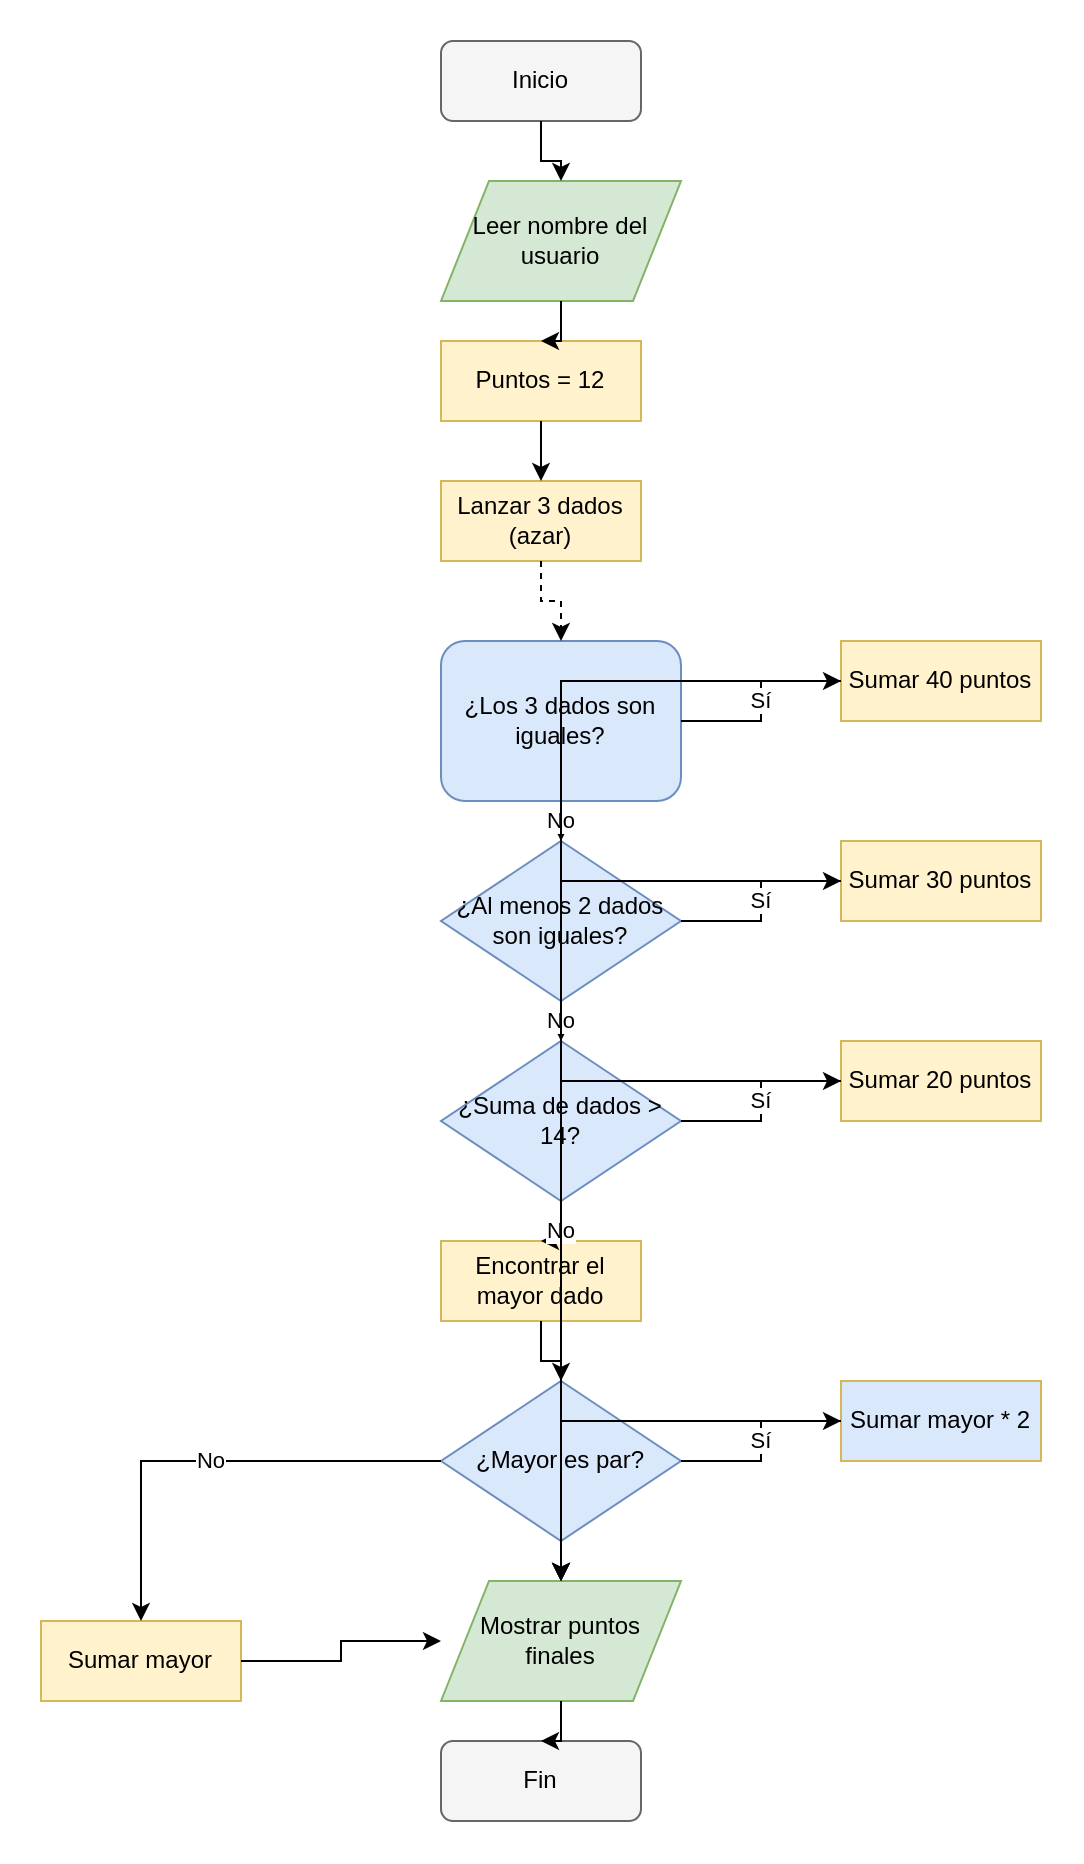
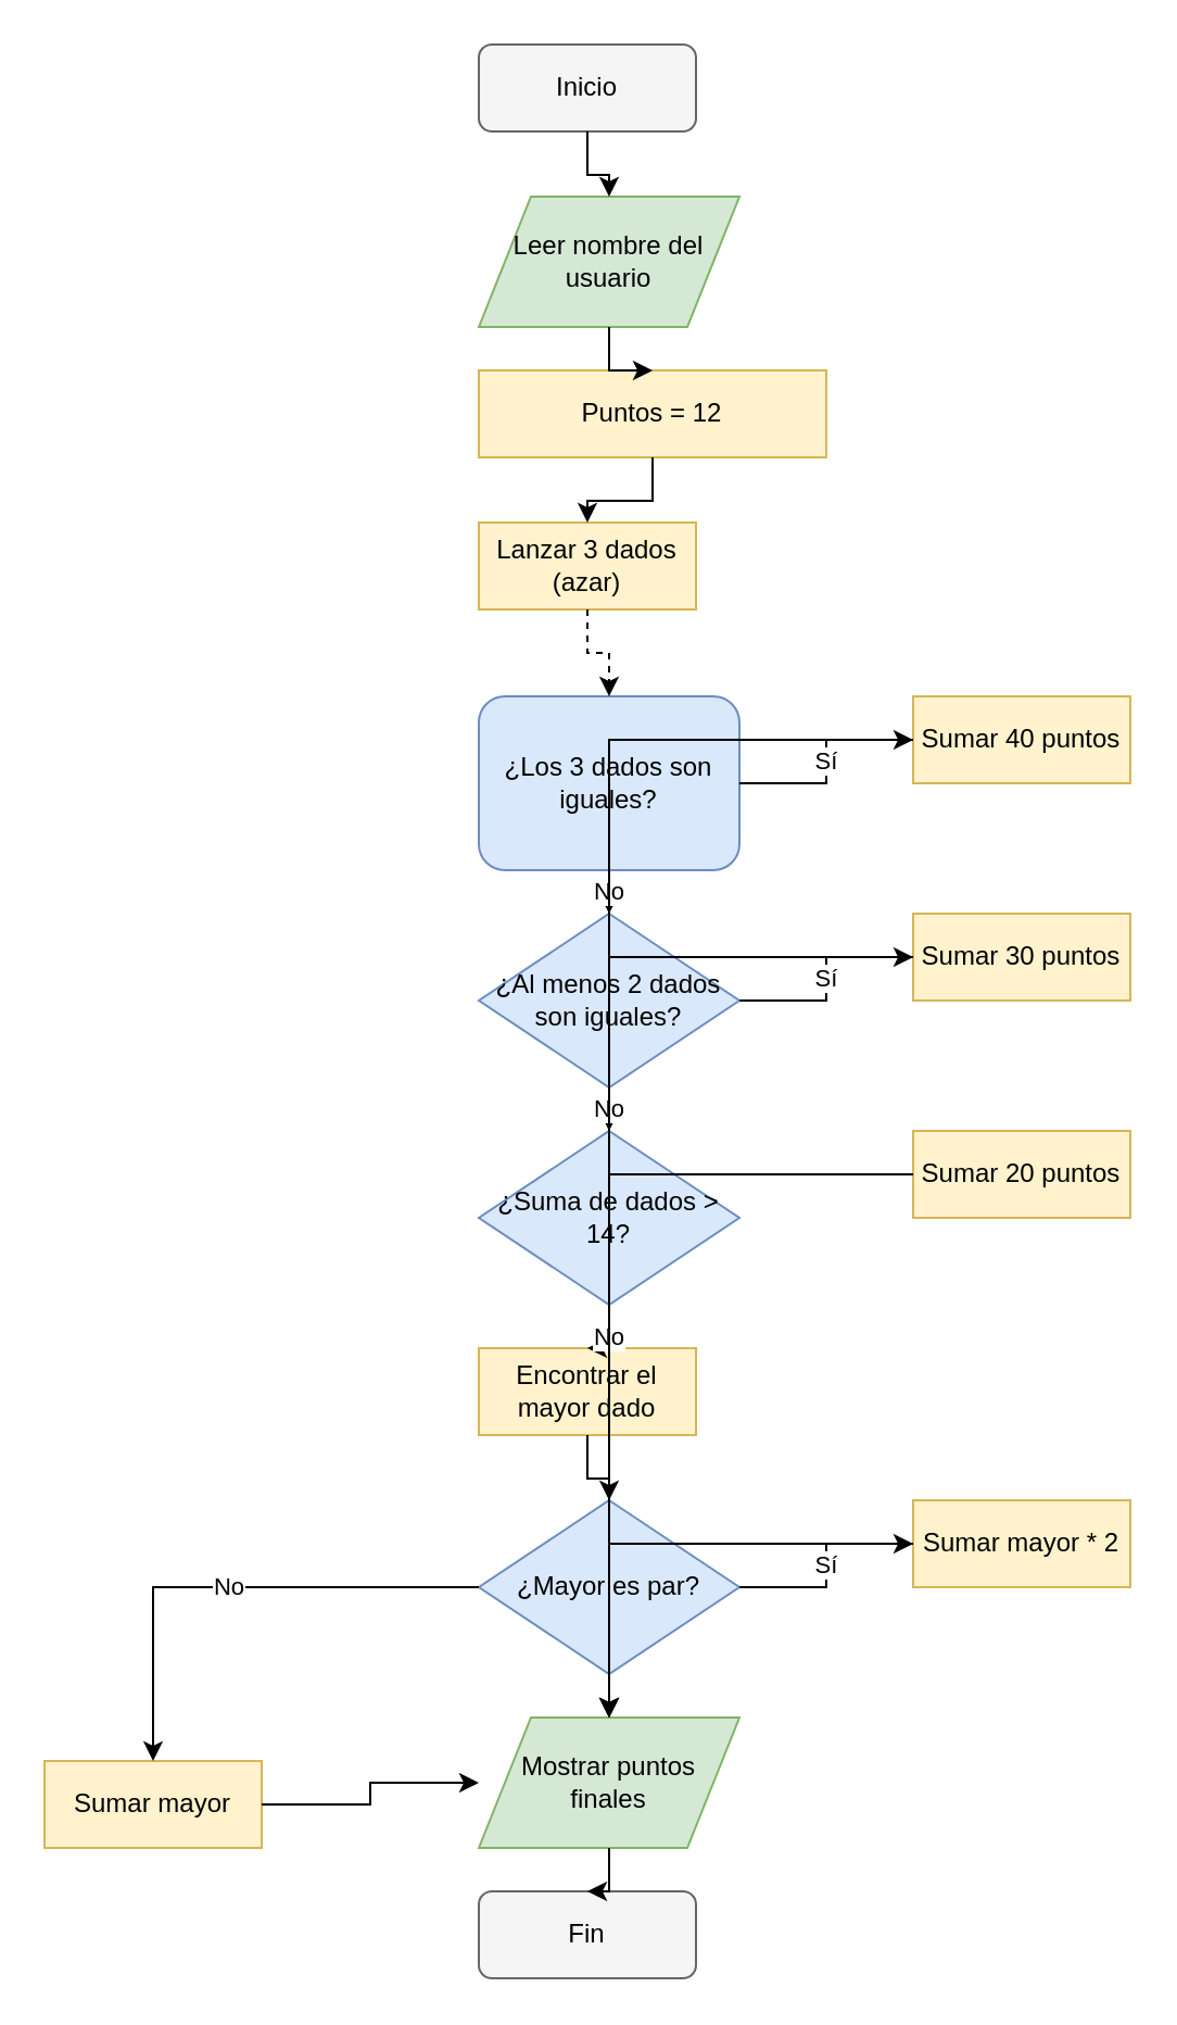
- <mxCell id="5" value="Puntos = 12" style="whiteSpace=wrap;html=1;fillColor=#fff2cc;strokeColor=#d6b656;" vertex="1" parent="1"><mxGeometry x="220" y="170" width="100" height="40" as="geometry" /></mxCell>
+ <mxCell id="5" value="Puntos = 12" style="whiteSpace=wrap;html=1;fillColor=#fff2cc;strokeColor=#d6b656;" vertex="1" parent="1"><mxGeometry x="220" y="170" width="160" height="40" as="geometry" /></mxCell>
- <mxCell id="20" value="Sí" style="edgeStyle=orthogonalEdgeStyle;rounded=0;html=1;jettySize=auto;orthogonalLoop=1;" edge="1" parent="1" source="17" target="19"><mxGeometry relative="1" as="geometry" /></mxCell>
- <mxCell id="25" value="Sumar mayor * 2" style="whiteSpace=wrap;html=1;fillColor=#dae8fc;strokeColor=#d6b656;" vertex="1" parent="1"><mxGeometry x="420" y="690" width="100" height="40" as="geometry" /></mxCell>
+ <mxCell id="25" value="Sumar mayor * 2" style="whiteSpace=wrap;html=1;fillColor=#fff2cc;strokeColor=#d6b656;" vertex="1" parent="1"><mxGeometry x="420" y="690" width="100" height="40" as="geometry" /></mxCell>
